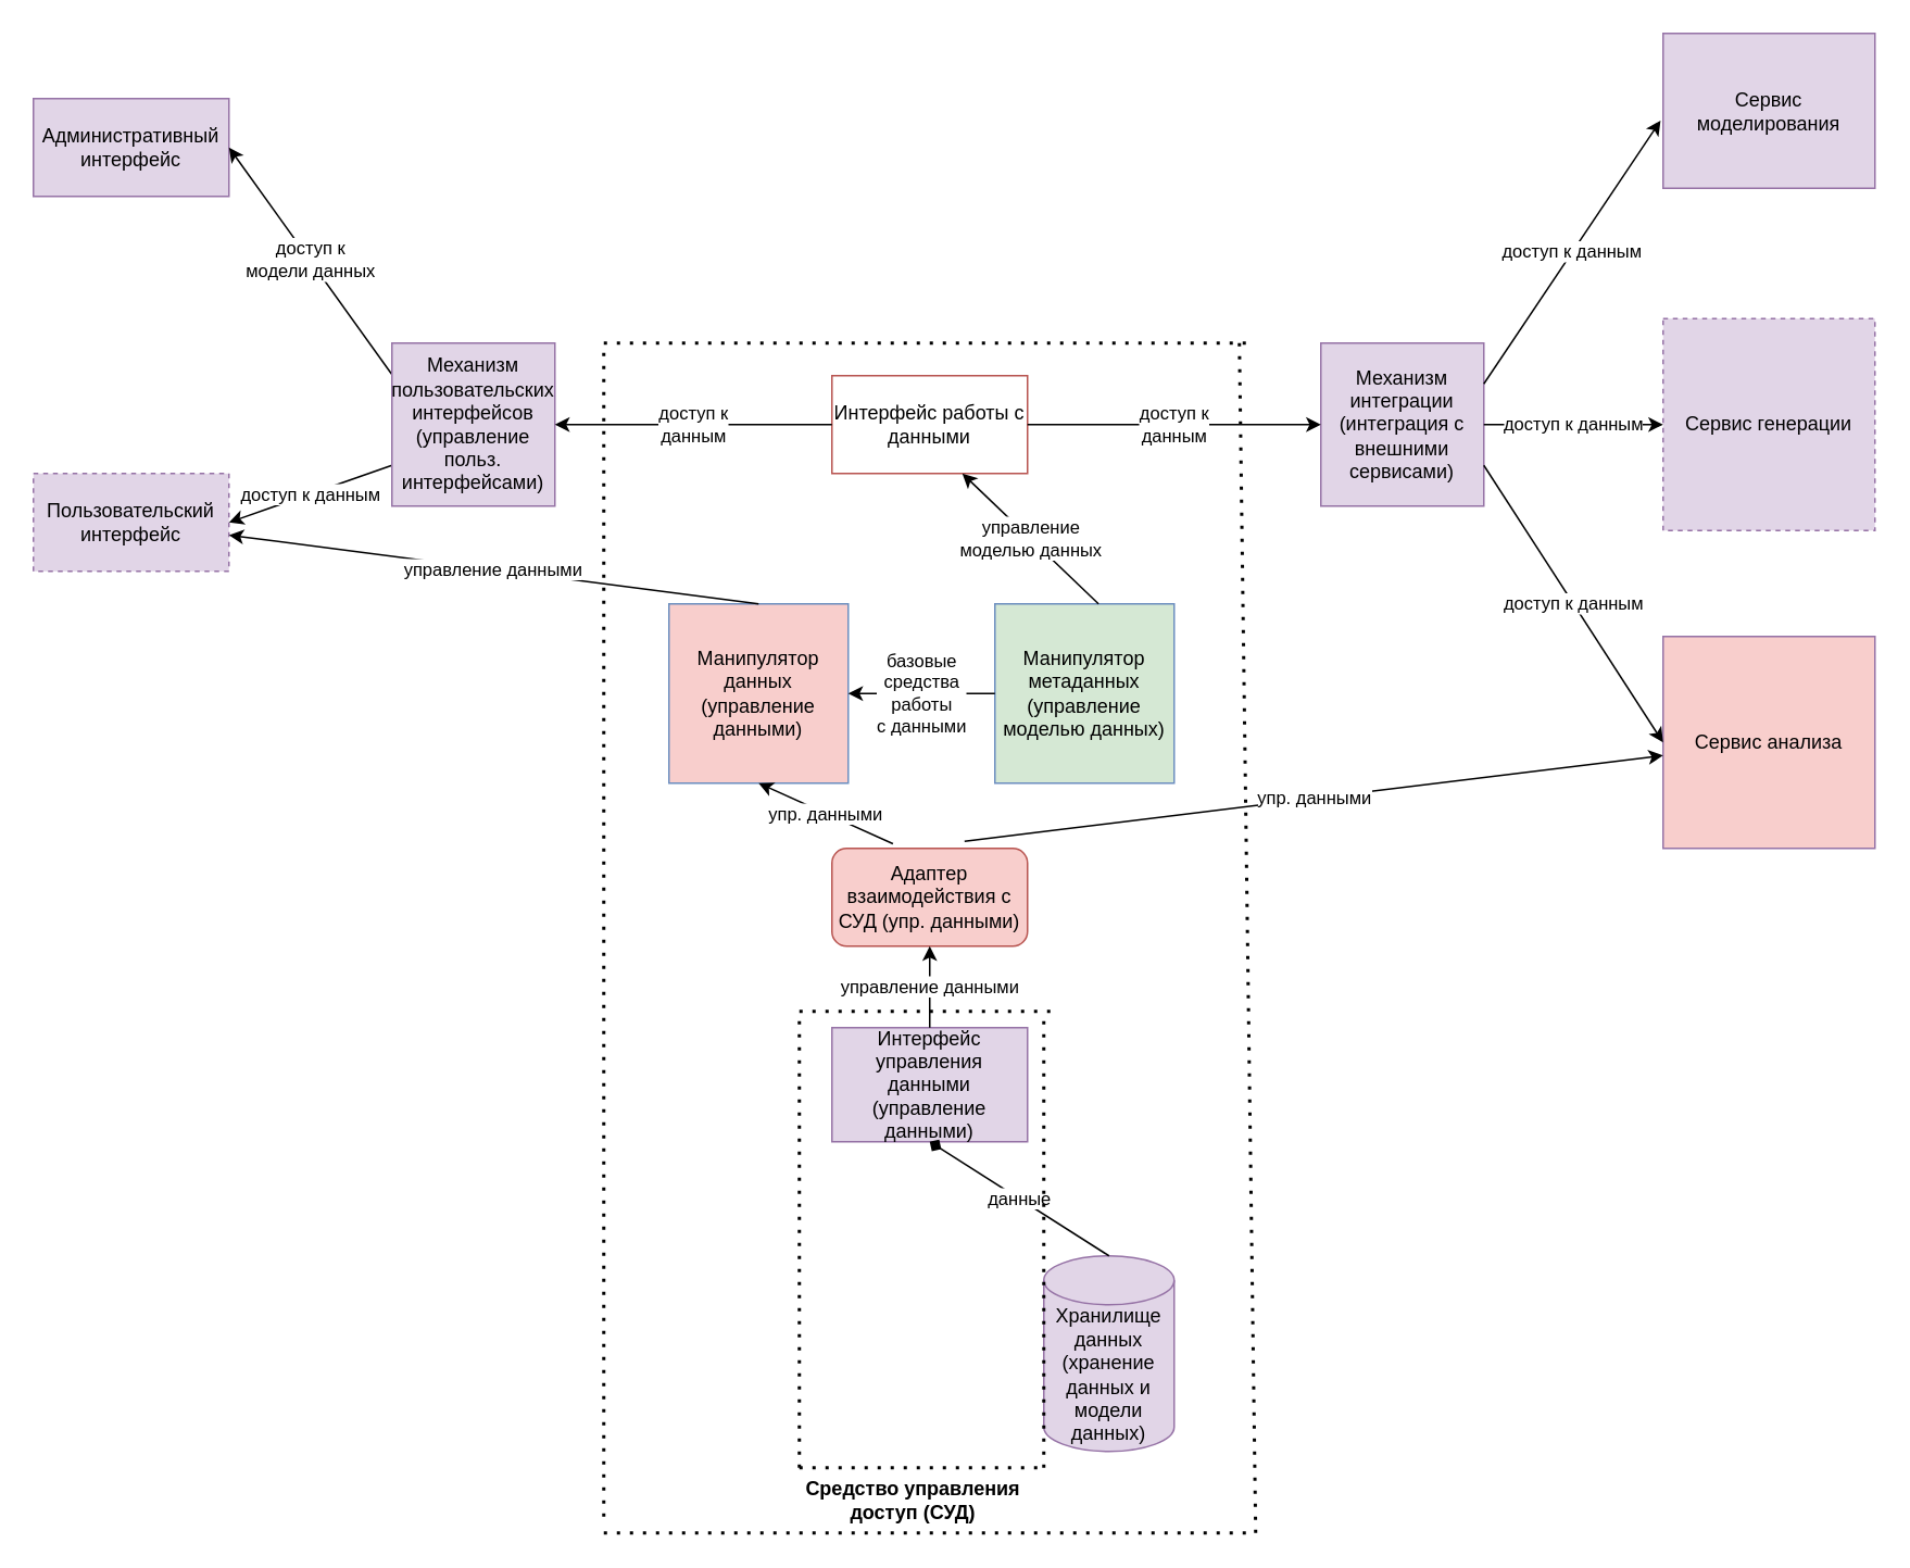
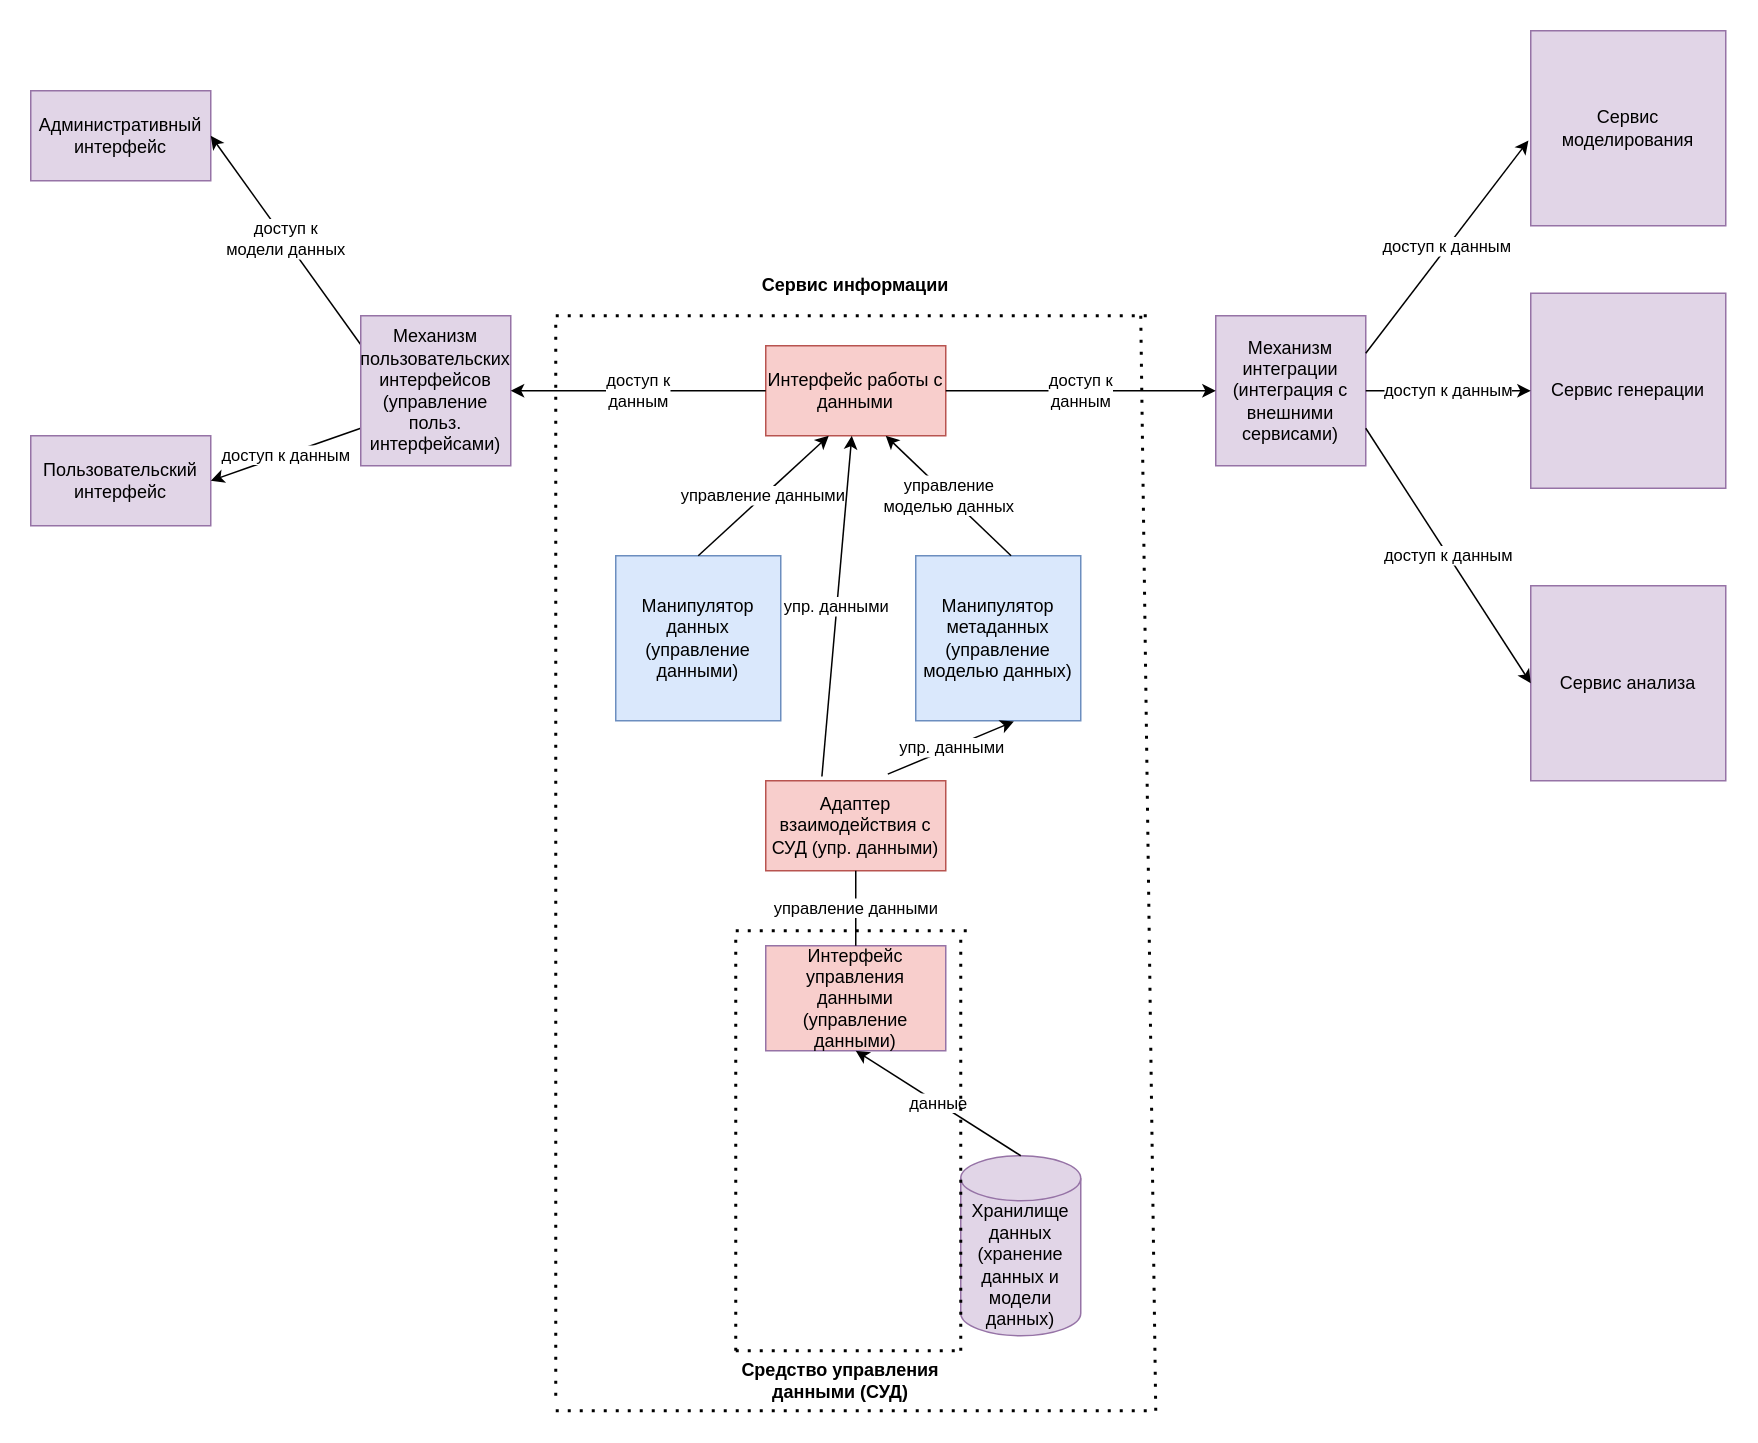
- <mxCell id="16" value="Сервис моделирования" style="whiteSpace=wrap;html=1;aspect=fixed;fillColor=#e1d5e7;strokeColor=#9673a6;" vertex="1" parent="1"><mxGeometry x="1020" y="20" width="130" height="95" as="geometry" /></mxCell>
+ <mxCell id="16" value="Сервис моделирования" style="whiteSpace=wrap;html=1;aspect=fixed;fillColor=#e1d5e7;strokeColor=#9673a6;" vertex="1" parent="1"><mxGeometry x="1020" y="20" width="130" height="130" as="geometry" /></mxCell>
+ <mxCell id="38" value="&lt;b&gt;Сервис информации&lt;/b&gt;" style="text;html=1;strokeColor=none;fillColor=none;align=center;verticalAlign=middle;whiteSpace=wrap;rounded=0;" vertex="1" parent="1"><mxGeometry x="400" y="170" width="340" height="40" as="geometry" /></mxCell>
- <mxCell id="2" value="Интерфейс работы с данными" style="rounded=0;whiteSpace=wrap;html=1;fillColor=#ffffff;strokeColor=#b85450;" vertex="1" parent="1"><mxGeometry x="510" y="230" width="120" height="60" as="geometry" /></mxCell>
+ <mxCell id="2" value="Интерфейс работы с данными" style="rounded=0;whiteSpace=wrap;html=1;fillColor=#f8cecc;strokeColor=#b85450;" vertex="1" parent="1"><mxGeometry x="510" y="230" width="120" height="60" as="geometry" /></mxCell>
- <mxCell id="14" value="Сервис генерации" style="whiteSpace=wrap;html=1;aspect=fixed;fillColor=#e1d5e7;strokeColor=#9673a6;dashed=1;" vertex="1" parent="1"><mxGeometry x="1020" y="195" width="130" height="130" as="geometry" /></mxCell>
+ <mxCell id="14" value="Сервис генерации" style="whiteSpace=wrap;html=1;aspect=fixed;fillColor=#e1d5e7;strokeColor=#9673a6;" vertex="1" parent="1"><mxGeometry x="1020" y="195" width="130" height="130" as="geometry" /></mxCell>
- <mxCell id="3" value="Пользовательский интерфейс" style="rounded=0;whiteSpace=wrap;html=1;fillColor=#e1d5e7;strokeColor=#9673a6;dashed=1;" vertex="1" parent="1"><mxGeometry x="20" y="290" width="120" height="60" as="geometry" /></mxCell>
+ <mxCell id="3" value="Пользовательский интерфейс" style="rounded=0;whiteSpace=wrap;html=1;fillColor=#e1d5e7;strokeColor=#9673a6;" vertex="1" parent="1"><mxGeometry x="20" y="290" width="120" height="60" as="geometry" /></mxCell>
- <mxCell id="12" value="управление данными" style="endArrow=classic;html=1;rounded=0;exitX=0.5;exitY=0;exitDx=0;exitDy=0;" edge="1" parent="1" source="11" target="3"><mxGeometry width="50" height="50" relative="1" as="geometry"><mxPoint x="420" y="340" as="sourcePoint" /><mxPoint x="470" y="290" as="targetPoint" /></mxGeometry></mxCell>
+ <mxCell id="12" value="управление данными" style="endArrow=classic;html=1;rounded=0;exitX=0.5;exitY=0;exitDx=0;exitDy=0;entryX=0.35;entryY=1;entryDx=0;entryDy=0;entryPerimeter=0;" edge="1" parent="1" source="11" target="2"><mxGeometry width="50" height="50" relative="1" as="geometry"><mxPoint x="420" y="340" as="sourcePoint" /><mxPoint x="470" y="290" as="targetPoint" /></mxGeometry></mxCell>
- <mxCell id="11" value="Манипулятор данных (управление данными)" style="whiteSpace=wrap;html=1;aspect=fixed;fillColor=#f8cecc;strokeColor=#6c8ebf;" vertex="1" parent="1"><mxGeometry x="410" y="370" width="110" height="110" as="geometry" /></mxCell>
+ <mxCell id="11" value="Манипулятор данных (управление данными)" style="whiteSpace=wrap;html=1;aspect=fixed;fillColor=#dae8fc;strokeColor=#6c8ebf;" vertex="1" parent="1"><mxGeometry x="410" y="370" width="110" height="110" as="geometry" /></mxCell>
- <mxCell id="17" value="базовые&lt;br&gt;средства&lt;br&gt;работы&lt;br&gt;с данными" style="endArrow=classic;html=1;rounded=0;exitX=0;exitY=0.5;exitDx=0;exitDy=0;entryX=1;entryY=0.5;entryDx=0;entryDy=0;" edge="1" parent="1" source="10" target="11"><mxGeometry width="50" height="50" relative="1" as="geometry"><mxPoint x="540" y="450" as="sourcePoint" /><mxPoint x="590" y="400" as="targetPoint" /></mxGeometry></mxCell>
- <mxCell id="10" value="Манипулятор метаданных (управление моделью данных)" style="whiteSpace=wrap;html=1;aspect=fixed;fillColor=#d5e8d4;strokeColor=#6c8ebf;" vertex="1" parent="1"><mxGeometry x="610" y="370" width="110" height="110" as="geometry" /></mxCell>
+ <mxCell id="10" value="Манипулятор метаданных (управление моделью данных)" style="whiteSpace=wrap;html=1;aspect=fixed;fillColor=#dae8fc;strokeColor=#6c8ebf;" vertex="1" parent="1"><mxGeometry x="610" y="370" width="110" height="110" as="geometry" /></mxCell>
- <mxCell id="15" value="Сервис анализа" style="whiteSpace=wrap;html=1;aspect=fixed;fillColor=#f8cecc;strokeColor=#9673a6;" vertex="1" parent="1"><mxGeometry x="1020" y="390" width="130" height="130" as="geometry" /></mxCell>
+ <mxCell id="15" value="Сервис анализа" style="whiteSpace=wrap;html=1;aspect=fixed;fillColor=#e1d5e7;strokeColor=#9673a6;" vertex="1" parent="1"><mxGeometry x="1020" y="390" width="130" height="130" as="geometry" /></mxCell>
- <mxCell id="36" value="упр. данными" style="endArrow=classic;html=1;rounded=0;exitX=0.678;exitY=-0.073;exitDx=0;exitDy=0;exitPerimeter=0;" edge="1" parent="1" source="33" target="15"><mxGeometry width="50" height="50" relative="1" as="geometry"><mxPoint x="660" y="540" as="sourcePoint" /><mxPoint x="710" y="490" as="targetPoint" /></mxGeometry></mxCell>
+ <mxCell id="36" value="упр. данными" style="endArrow=classic;html=1;rounded=0;exitX=0.678;exitY=-0.073;exitDx=0;exitDy=0;exitPerimeter=0;entryX=0.595;entryY=1.004;entryDx=0;entryDy=0;entryPerimeter=0;" edge="1" parent="1" source="33" target="10"><mxGeometry width="50" height="50" relative="1" as="geometry"><mxPoint x="660" y="540" as="sourcePoint" /><mxPoint x="710" y="490" as="targetPoint" /></mxGeometry></mxCell>
- <mxCell id="35" value="упр. данными" style="endArrow=classic;html=1;rounded=0;exitX=0.312;exitY=-0.047;exitDx=0;exitDy=0;exitPerimeter=0;entryX=0.5;entryY=1;entryDx=0;entryDy=0;" edge="1" parent="1" source="33" target="11"><mxGeometry width="50" height="50" relative="1" as="geometry"><mxPoint x="430" y="550" as="sourcePoint" /><mxPoint x="480" y="500" as="targetPoint" /></mxGeometry></mxCell>
+ <mxCell id="35" value="упр. данными" style="endArrow=classic;html=1;rounded=0;exitX=0.312;exitY=-0.047;exitDx=0;exitDy=0;exitPerimeter=0;" edge="1" parent="1" source="33" target="2"><mxGeometry width="50" height="50" relative="1" as="geometry"><mxPoint x="430" y="550" as="sourcePoint" /><mxPoint x="480" y="500" as="targetPoint" /></mxGeometry></mxCell>
- <mxCell id="33" value="Адаптер взаимодействия с СУД (упр. данными)" style="whiteSpace=wrap;html=1;fillColor=#f8cecc;strokeColor=#b85450;rounded=1;" vertex="1" parent="1"><mxGeometry x="510" y="520" width="120" height="60" as="geometry" /></mxCell>
+ <mxCell id="33" value="Адаптер взаимодействия с СУД (упр. данными)" style="rounded=0;whiteSpace=wrap;html=1;fillColor=#f8cecc;strokeColor=#b85450;" vertex="1" parent="1"><mxGeometry x="510" y="520" width="120" height="60" as="geometry" /></mxCell>
- <mxCell id="34" value="управление данными" style="endArrow=classic;html=1;rounded=0;exitX=0.5;exitY=0;exitDx=0;exitDy=0;entryX=0.5;entryY=1;entryDx=0;entryDy=0;" edge="1" parent="1" source="8" target="33"><mxGeometry width="50" height="50" relative="1" as="geometry"><mxPoint x="490" y="640" as="sourcePoint" /><mxPoint x="540" y="590" as="targetPoint" /></mxGeometry></mxCell>
+ <mxCell id="34" value="управление данными" style="endArrow=none;html=1;rounded=0;exitX=0.5;exitY=0;exitDx=0;exitDy=0;entryX=0.5;entryY=1;entryDx=0;entryDy=0;" edge="1" parent="1" source="8" target="33"><mxGeometry width="50" height="50" relative="1" as="geometry"><mxPoint x="490" y="640" as="sourcePoint" /><mxPoint x="540" y="590" as="targetPoint" /></mxGeometry></mxCell>
- <mxCell id="8" value="Интерфейс управления данными (управление данными)" style="rounded=0;whiteSpace=wrap;html=1;fillColor=#e1d5e7;strokeColor=#9673a6;" vertex="1" parent="1"><mxGeometry x="510" y="630" width="120" height="70" as="geometry" /></mxCell>
+ <mxCell id="8" value="Интерфейс управления данными (управление данными)" style="rounded=0;whiteSpace=wrap;html=1;fillColor=#f8cecc;strokeColor=#9673a6;" vertex="1" parent="1"><mxGeometry x="510" y="630" width="120" height="70" as="geometry" /></mxCell>
- <mxCell id="9" value="данные" style="endArrow=diamond;html=1;rounded=0;exitX=0.5;exitY=0;exitDx=0;exitDy=0;exitPerimeter=0;entryX=0.5;entryY=1;entryDx=0;entryDy=0;" edge="1" parent="1" source="7" target="8"><mxGeometry width="50" height="50" relative="1" as="geometry"><mxPoint x="560" y="760" as="sourcePoint" /><mxPoint x="610" y="710" as="targetPoint" /></mxGeometry></mxCell>
+ <mxCell id="9" value="данные" style="endArrow=classic;html=1;rounded=0;exitX=0.5;exitY=0;exitDx=0;exitDy=0;exitPerimeter=0;entryX=0.5;entryY=1;entryDx=0;entryDy=0;" edge="1" parent="1" source="7" target="8"><mxGeometry width="50" height="50" relative="1" as="geometry"><mxPoint x="560" y="760" as="sourcePoint" /><mxPoint x="610" y="710" as="targetPoint" /></mxGeometry></mxCell>
- <mxCell id="37" value="&lt;b&gt;Средство управления доступ (СУД)&lt;/b&gt;" style="text;html=1;strokeColor=none;fillColor=none;align=center;verticalAlign=middle;whiteSpace=wrap;rounded=0;" vertex="1" parent="1"><mxGeometry x="490" y="910" width="140" height="20" as="geometry" /></mxCell>
+ <mxCell id="37" value="&lt;b&gt;Средство управления данными (СУД)&lt;/b&gt;" style="text;html=1;strokeColor=none;fillColor=none;align=center;verticalAlign=middle;whiteSpace=wrap;rounded=0;" vertex="1" parent="1"><mxGeometry x="490" y="910" width="140" height="20" as="geometry" /></mxCell>
